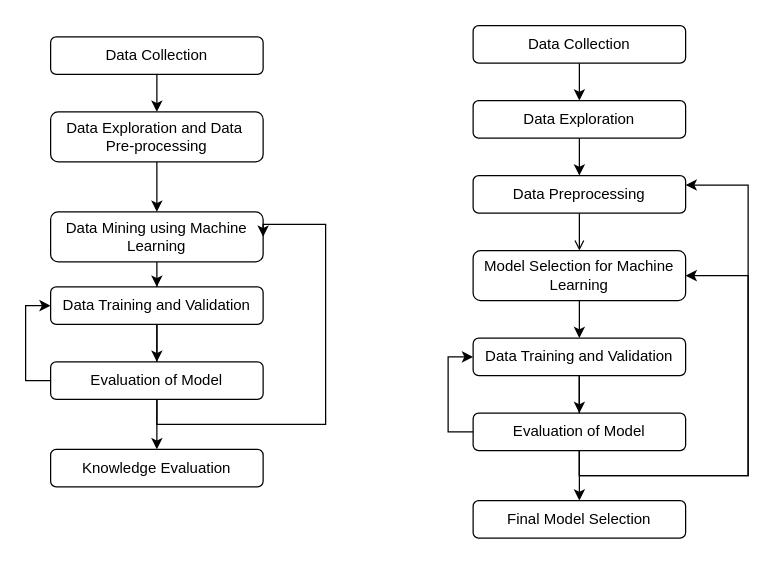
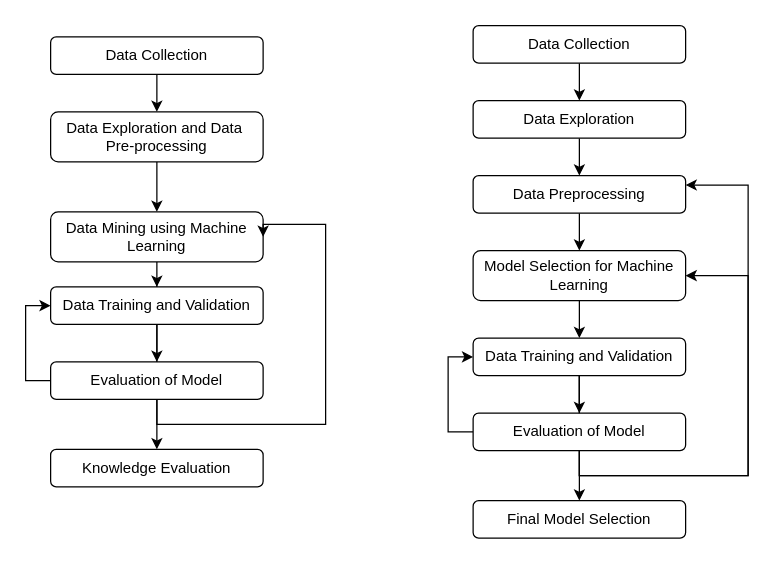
- <mxCell id="17" style="edgeStyle=orthogonalEdgeStyle;rounded=0;orthogonalLoop=1;jettySize=auto;html=1;entryX=0.5;entryY=0;entryDx=0;entryDy=0;endArrow=open;" edge="1" parent="1" source="18" target="20"><mxGeometry relative="1" as="geometry" /></mxCell>
+ <mxCell id="17" style="edgeStyle=orthogonalEdgeStyle;rounded=0;orthogonalLoop=1;jettySize=auto;html=1;entryX=0.5;entryY=0;entryDx=0;entryDy=0;" edge="1" parent="1" source="18" target="20"><mxGeometry relative="1" as="geometry" /></mxCell>
